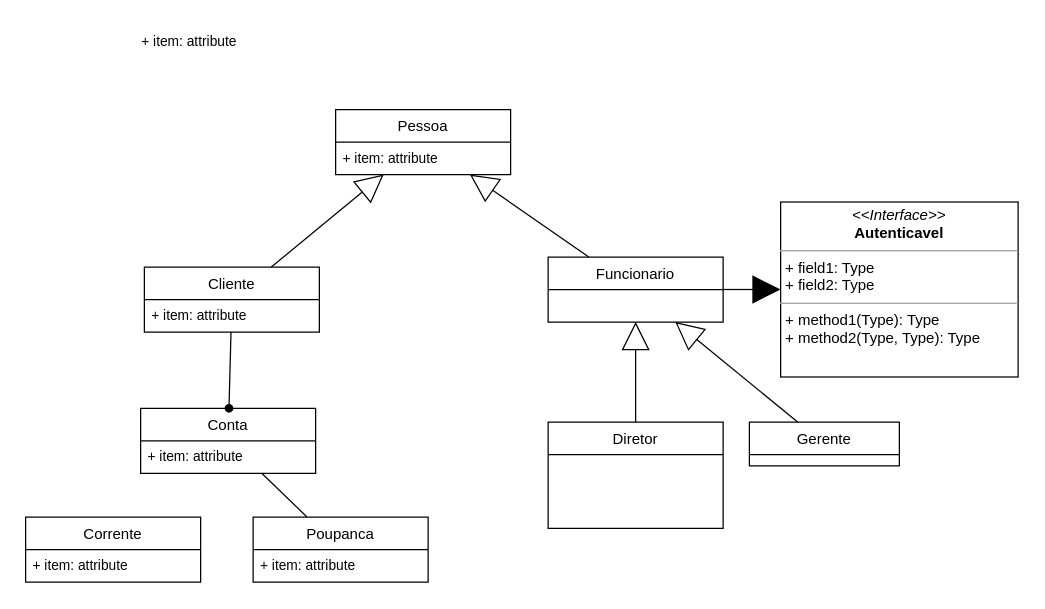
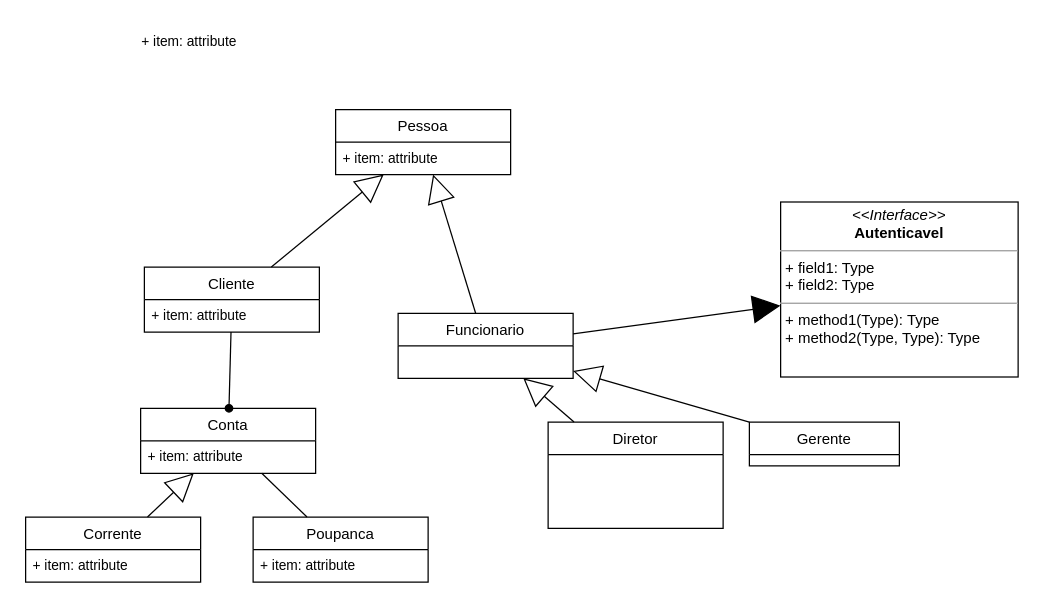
- <mxCell id="18" value="Funcionario" style="swimlane;fontStyle=0;childLayout=stackLayout;horizontal=1;startSize=26;fillColor=none;horizontalStack=0;resizeParent=1;resizeParentMax=0;resizeLast=0;collapsible=1;marginBottom=0;" vertex="1" parent="1"><mxGeometry x="438" y="205" width="140" height="52" as="geometry" /></mxCell>
+ <mxCell id="18" value="Funcionario" style="swimlane;fontStyle=0;childLayout=stackLayout;horizontal=1;startSize=26;fillColor=none;horizontalStack=0;resizeParent=1;resizeParentMax=0;resizeLast=0;collapsible=1;marginBottom=0;" vertex="1" parent="1"><mxGeometry x="318" y="250" width="140" height="52" as="geometry" /></mxCell>
+ <mxCell id="2" value="" style="edgeStyle=none;html=1;endArrow=block;endFill=0;strokeWidth=1;jumpSize=7;sourcePerimeterSpacing=0;startSize=6;endSize=20;rounded=0;" edge="1" parent="1" source="3" target="5"><mxGeometry relative="1" as="geometry" /></mxCell>
